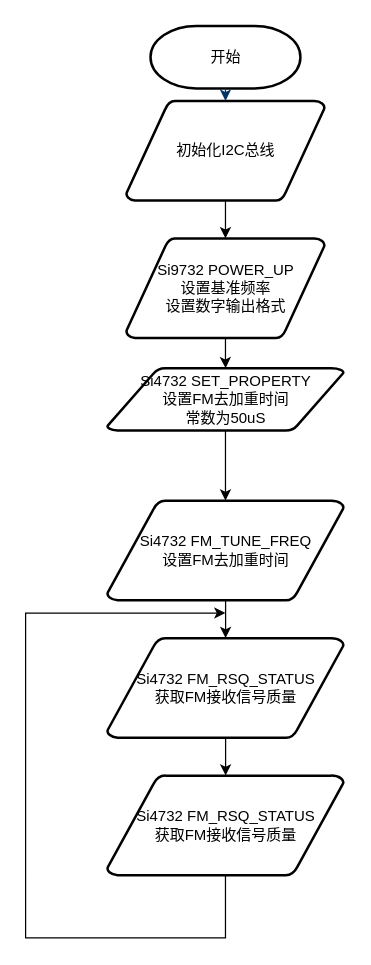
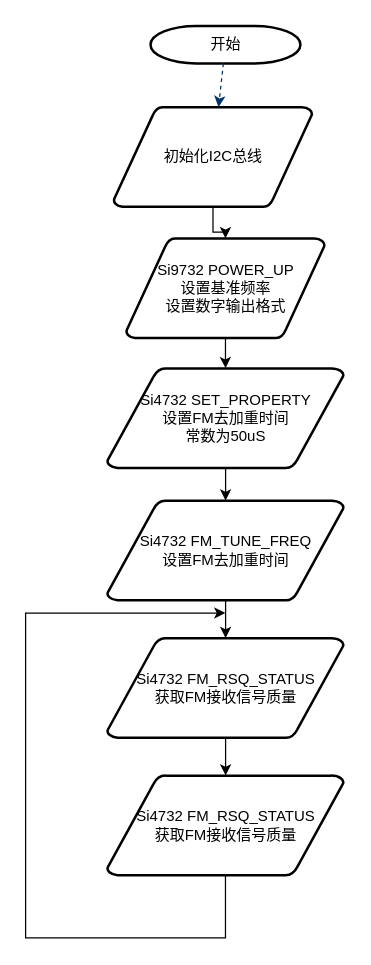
- <mxCell id="2" value="开始" style="shape=mxgraph.flowchart.terminator;strokeWidth=2;gradientColor=none;gradientDirection=north;fontStyle=0;html=1;" parent="1" vertex="1"><mxGeometry x="120" y="20" width="120" height="50" as="geometry" /></mxCell>
+ <mxCell id="2" value="开始" style="shape=mxgraph.flowchart.terminator;strokeWidth=2;gradientColor=none;gradientDirection=north;fontStyle=0;html=1;" parent="1" vertex="1"><mxGeometry x="120" y="20" width="120" height="30" as="geometry" /></mxCell>
- <mxCell id="4" value="初始化I2C总线" style="shape=mxgraph.flowchart.data;strokeWidth=2;gradientColor=none;gradientDirection=north;fontStyle=0;html=1;" parent="1" vertex="1"><mxGeometry x="100.5" y="80" width="159" height="80" as="geometry" /></mxCell>
+ <mxCell id="4" value="初始化I2C总线" style="shape=mxgraph.flowchart.data;strokeWidth=2;gradientColor=none;gradientDirection=north;fontStyle=0;html=1;" parent="1" vertex="1"><mxGeometry x="90.5" y="85" width="159" height="80" as="geometry" /></mxCell>
- <mxCell id="9" value="Si4732 SET_PROPERTY&lt;br&gt;设置FM去加重时间&lt;br&gt;常数为50uS" style="shape=mxgraph.flowchart.data;strokeWidth=2;gradientColor=none;gradientDirection=north;fontStyle=0;html=1;" vertex="1" parent="1"><mxGeometry x="85.25" y="294" width="189.5" height="50" as="geometry" /></mxCell>
+ <mxCell id="9" value="Si4732 SET_PROPERTY&lt;br&gt;设置FM去加重时间&lt;br&gt;常数为50uS" style="shape=mxgraph.flowchart.data;strokeWidth=2;gradientColor=none;gradientDirection=north;fontStyle=0;html=1;" vertex="1" parent="1"><mxGeometry x="85.25" y="294" width="189.5" height="80" as="geometry" /></mxCell>
